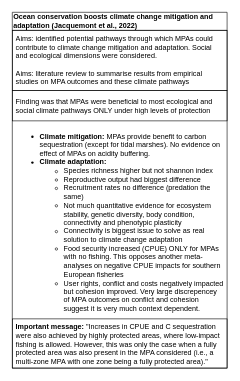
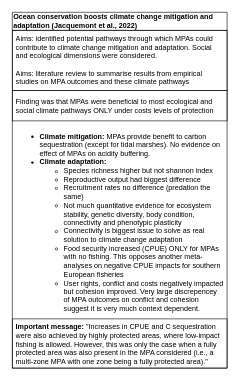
- <mxCell id="4" value="Finding was that MPAs were beneficial to most ecological and social climate pathways ONLY under high levels of protection" style="text;strokeColor=default;fillColor=none;align=left;verticalAlign=middle;spacingLeft=4;spacingRight=4;overflow=hidden;points=[[0,0.5],[1,0.5]];portConstraint=eastwest;rotatable=0;whiteSpace=wrap;html=1;" parent="2" vertex="1"><mxGeometry y="130" width="358" height="51" as="geometry" /></mxCell>
+ <mxCell id="4" value="Finding was that MPAs were beneficial to most ecological and social climate pathways ONLY under costs levels of protection" style="text;strokeColor=default;fillColor=none;align=left;verticalAlign=middle;spacingLeft=4;spacingRight=4;overflow=hidden;points=[[0,0.5],[1,0.5]];portConstraint=eastwest;rotatable=0;whiteSpace=wrap;html=1;" parent="2" vertex="1"><mxGeometry y="130" width="358" height="51" as="geometry" /></mxCell>
